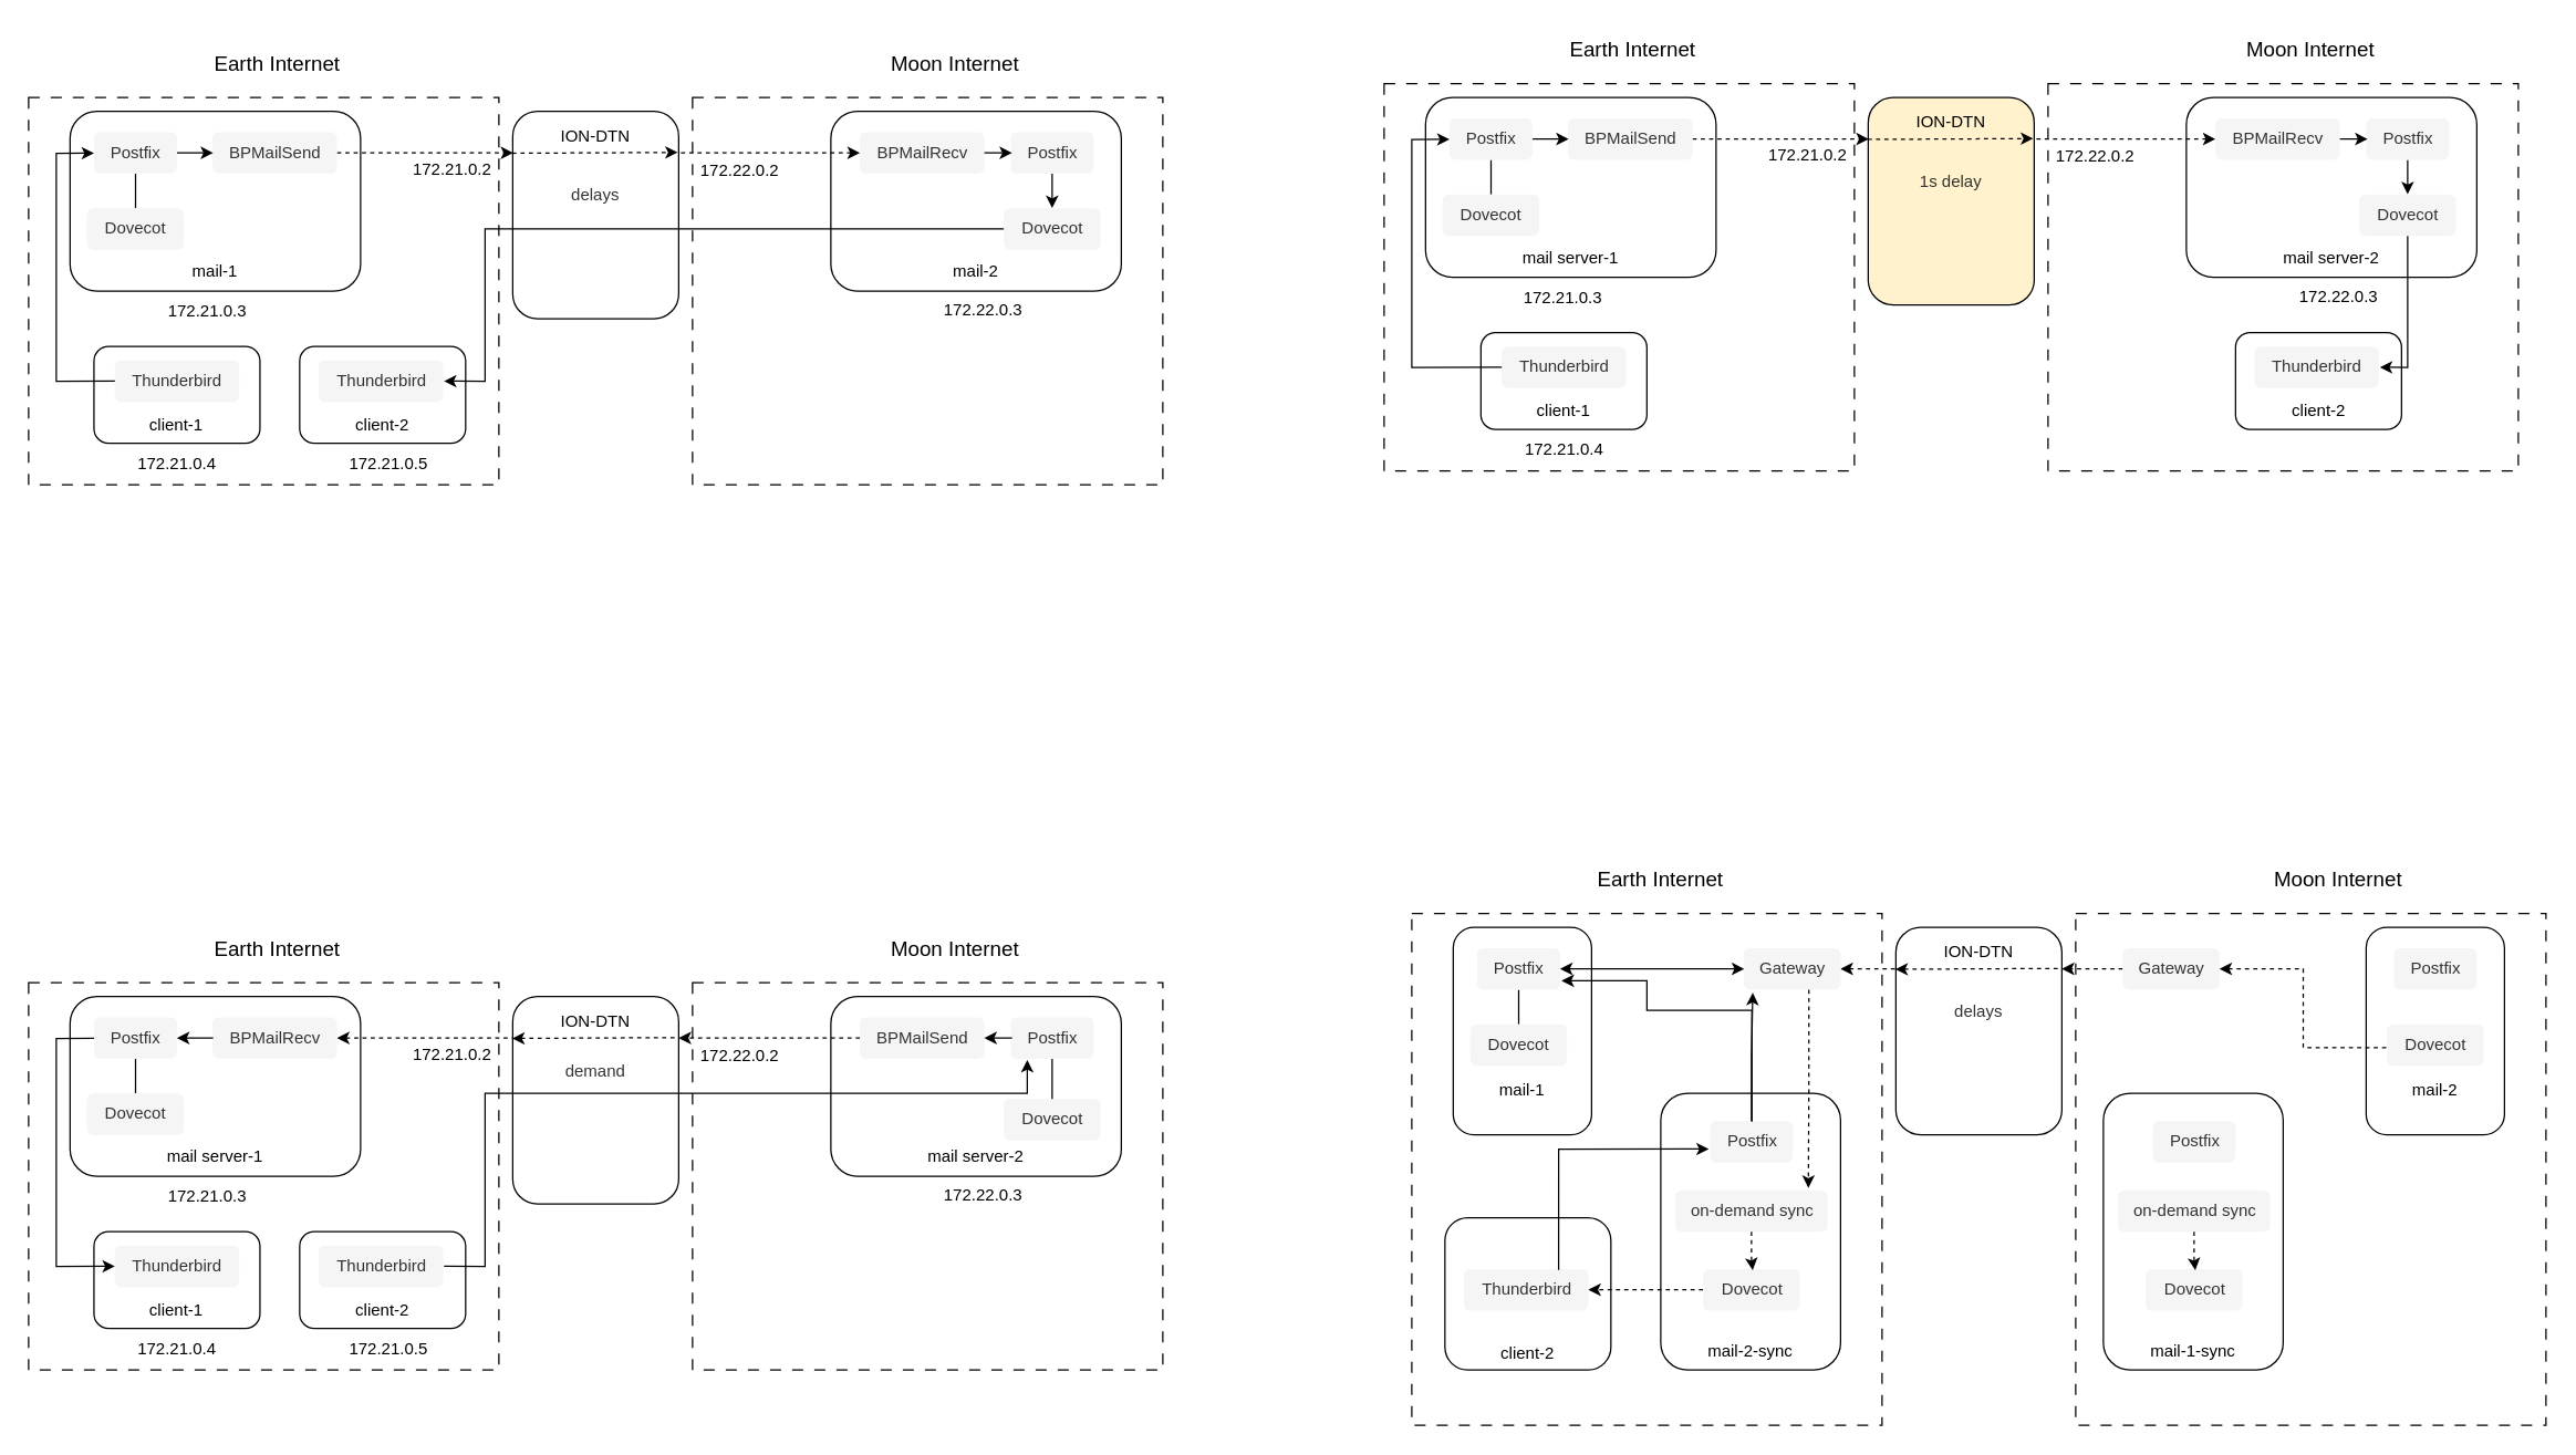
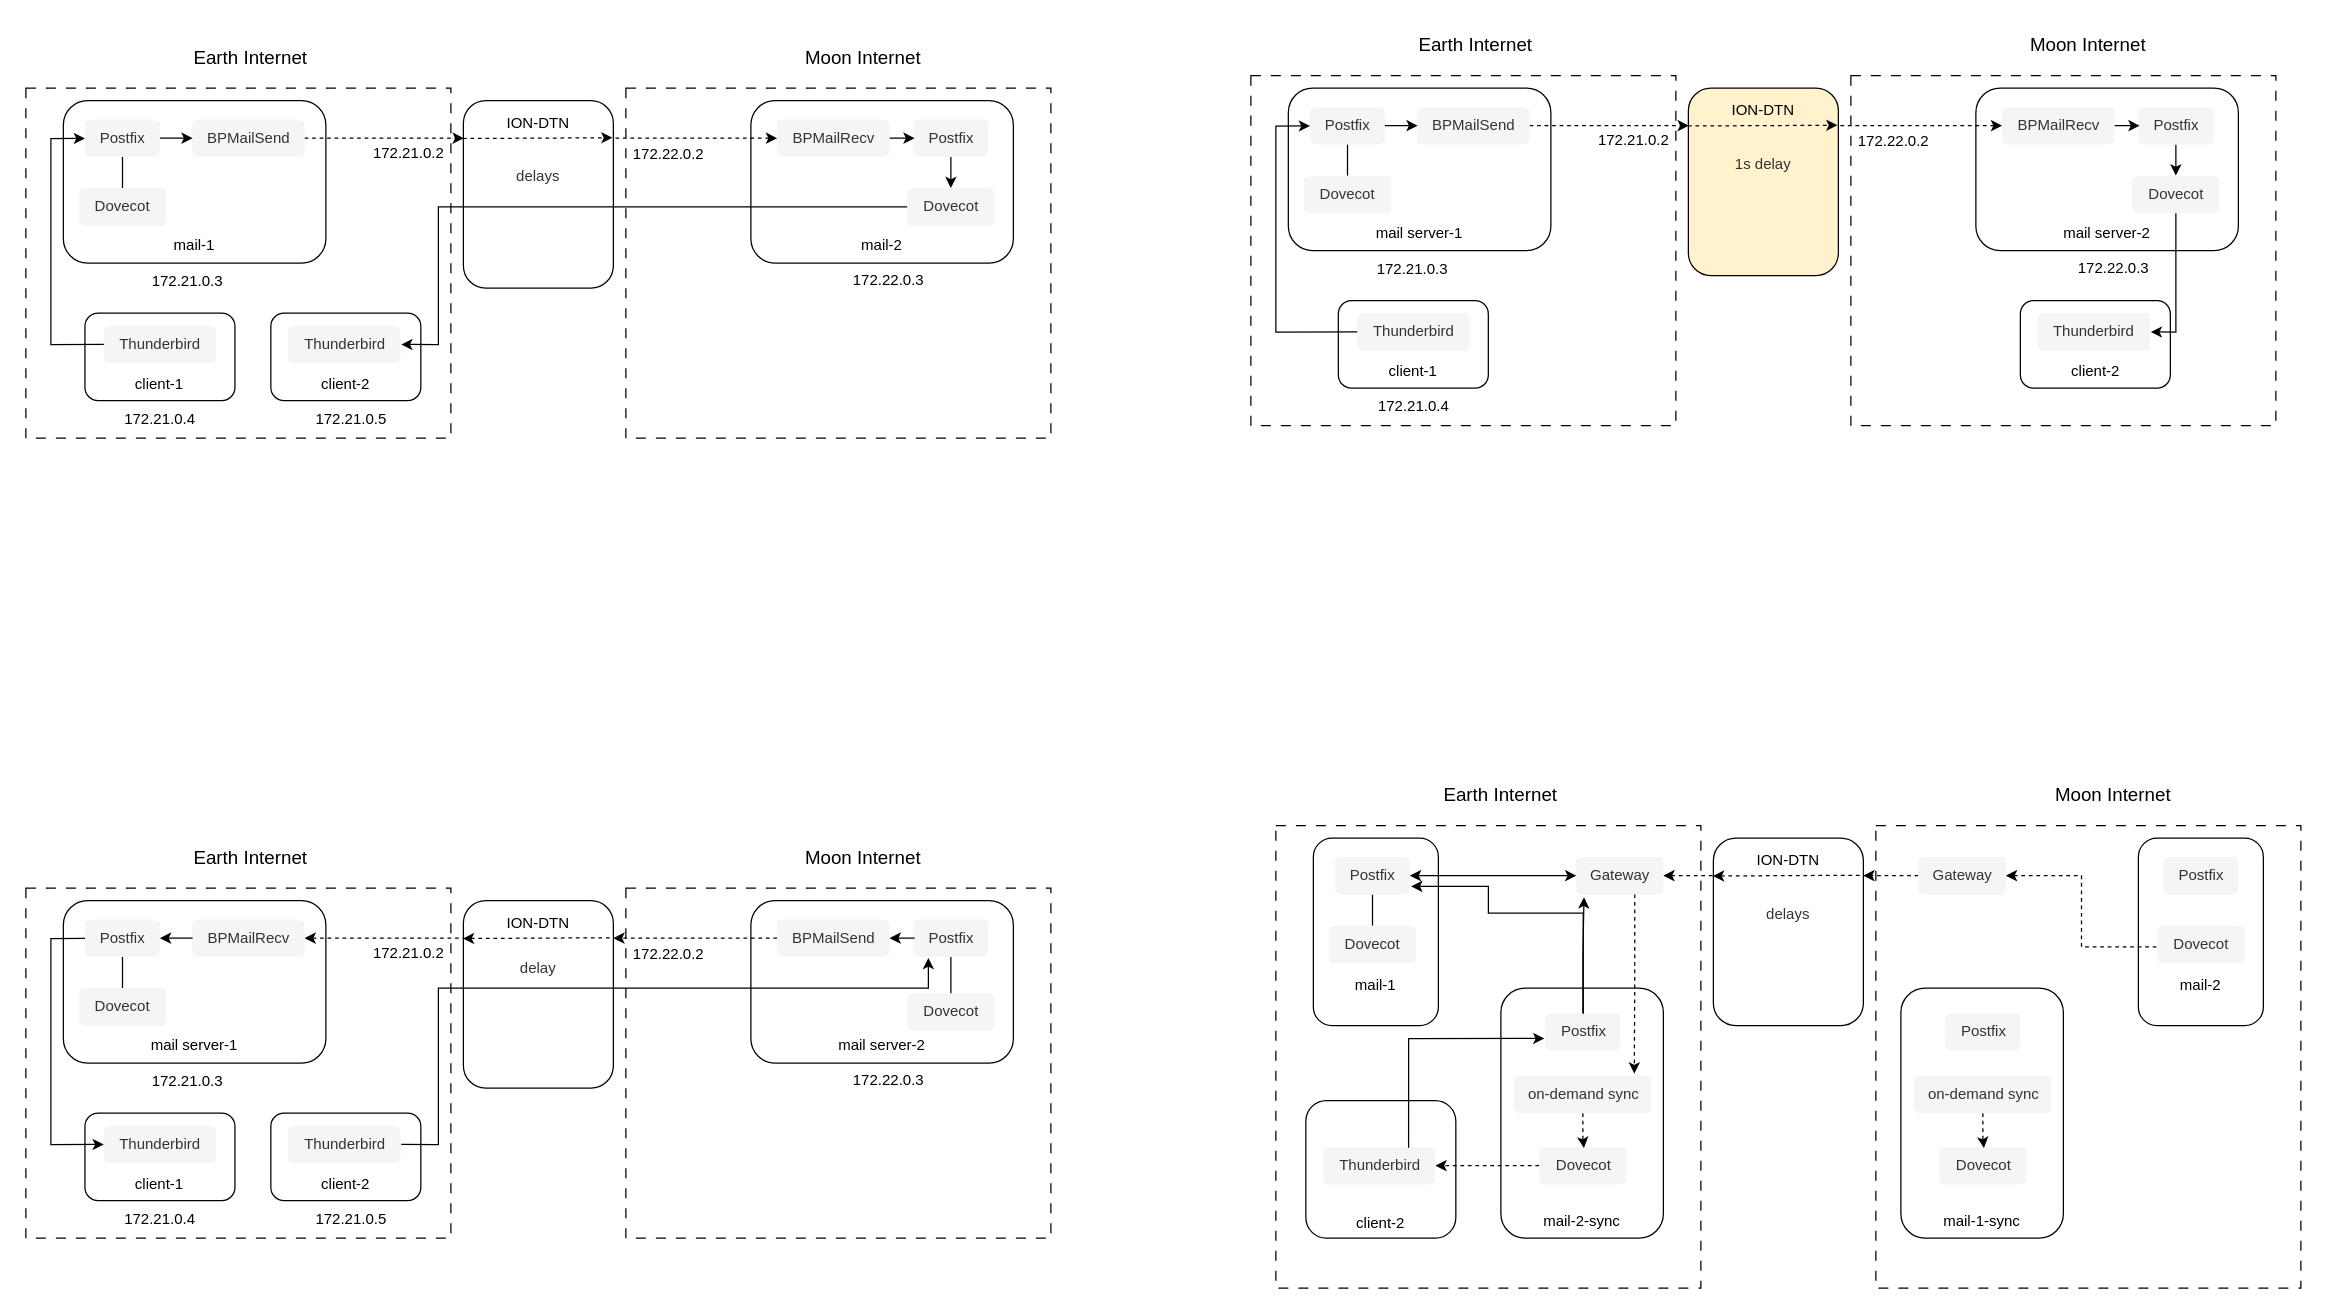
- <mxCell id="114" value="&lt;span style=&quot;color: light-dark(rgb(51, 51, 51), rgb(193, 193, 193)); text-wrap-mode: nowrap; background-color: transparent;&quot;&gt;demand&lt;/span&gt;&lt;div&gt;&lt;div&gt;&lt;span style=&quot;color: rgb(51, 51, 51); text-wrap-mode: nowrap;&quot;&gt;&lt;br&gt;&lt;/span&gt;&lt;/div&gt;&lt;/div&gt;&lt;div&gt;&lt;span style=&quot;color: rgb(51, 51, 51); text-wrap-mode: nowrap;&quot;&gt;&lt;br&gt;&lt;/span&gt;&lt;/div&gt;&lt;div&gt;&lt;span style=&quot;color: rgb(51, 51, 51); text-wrap-mode: nowrap;&quot;&gt;&lt;br&gt;&lt;/span&gt;&lt;/div&gt;" style="rounded=1;whiteSpace=wrap;html=1;" parent="1" vertex="1"><mxGeometry x="370" y="720" width="120" height="150" as="geometry" /></mxCell>
+ <mxCell id="114" value="&lt;span style=&quot;color: light-dark(rgb(51, 51, 51), rgb(193, 193, 193)); text-wrap-mode: nowrap; background-color: transparent;&quot;&gt;delay&lt;/span&gt;&lt;div&gt;&lt;div&gt;&lt;span style=&quot;color: rgb(51, 51, 51); text-wrap-mode: nowrap;&quot;&gt;&lt;br&gt;&lt;/span&gt;&lt;/div&gt;&lt;/div&gt;&lt;div&gt;&lt;span style=&quot;color: rgb(51, 51, 51); text-wrap-mode: nowrap;&quot;&gt;&lt;br&gt;&lt;/span&gt;&lt;/div&gt;&lt;div&gt;&lt;span style=&quot;color: rgb(51, 51, 51); text-wrap-mode: nowrap;&quot;&gt;&lt;br&gt;&lt;/span&gt;&lt;/div&gt;" style="rounded=1;whiteSpace=wrap;html=1;" parent="1" vertex="1"><mxGeometry x="370" y="720" width="120" height="150" as="geometry" /></mxCell>
